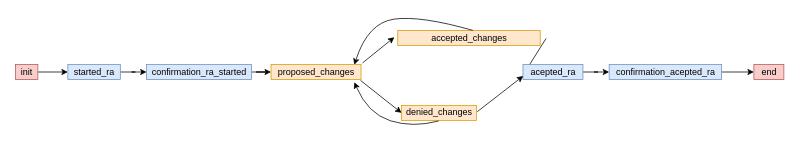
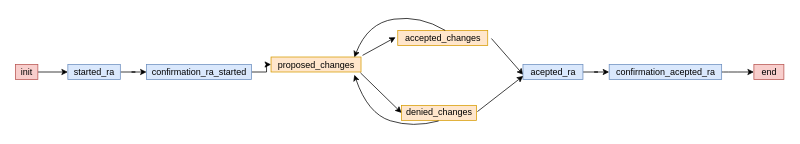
- <mxCell id="11" value="accepted_changes" style="text;html=1;align=center;verticalAlign=middle;resizable=0;points=[];autosize=1;strokeColor=#d79b00;fillColor=#ffe6cc;" parent="1" vertex="1"><mxGeometry x="530" y="40" width="190" height="20" as="geometry" /></mxCell>
+ <mxCell id="11" value="accepted_changes" style="text;html=1;align=center;verticalAlign=middle;resizable=0;points=[];autosize=1;strokeColor=#d79b00;fillColor=#ffe6cc;" parent="1" vertex="1"><mxGeometry x="530" y="40" width="120" height="20" as="geometry" /></mxCell>
- <mxCell id="3" value="proposed_changes" style="text;html=1;align=center;verticalAlign=middle;resizable=0;points=[];autosize=1;strokeColor=#d79b00;fillColor=#ffe6cc;" parent="1" vertex="1"><mxGeometry x="361" y="85.5" width="120" height="20" as="geometry" /></mxCell>
+ <mxCell id="3" value="proposed_changes" style="text;html=1;align=center;verticalAlign=middle;resizable=0;points=[];autosize=1;strokeColor=#d79b00;fillColor=#ffe6cc;" parent="1" vertex="1"><mxGeometry x="361" y="75.5" width="120" height="20" as="geometry" /></mxCell>
